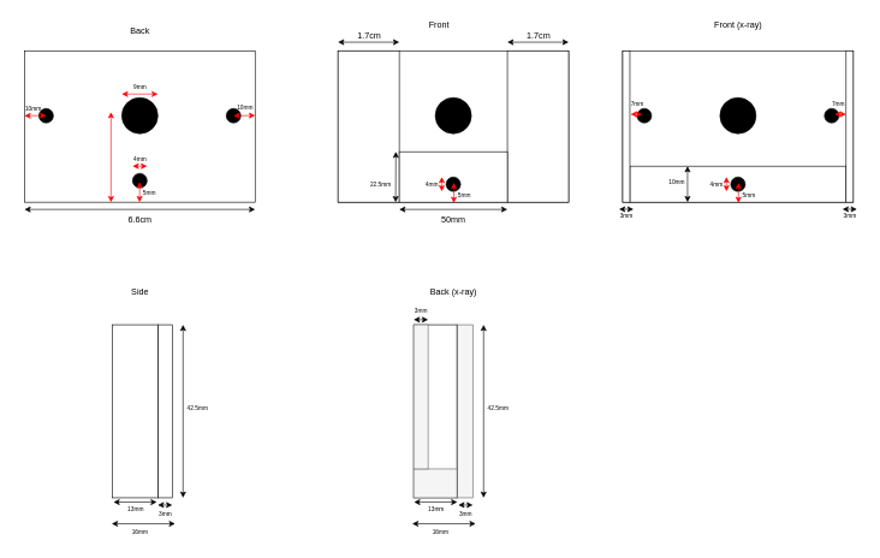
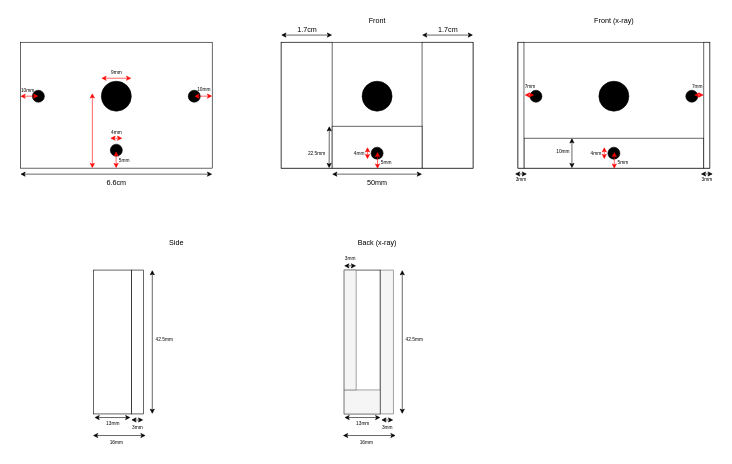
- <mxCell id="5" value="Front" style="text;html=1;align=center;verticalAlign=middle;resizable=0;points=[];autosize=1;strokeColor=none;fillColor=none;" vertex="1" parent="1"><mxGeometry x="583" y="20" width="50" height="30" as="geometry" /></mxCell>
+ <mxCell id="5" value="Front" style="text;html=1;align=center;verticalAlign=middle;resizable=0;points=[];autosize=1;strokeColor=none;fillColor=none;" vertex="1" parent="1"><mxGeometry x="603" y="20" width="50" height="30" as="geometry" /></mxCell>
- <mxCell id="4" value="Back" style="text;html=1;align=center;verticalAlign=middle;resizable=0;points=[];autosize=1;strokeColor=none;fillColor=none;" vertex="1" parent="1"><mxGeometry x="168" y="28" width="50" height="30" as="geometry" /></mxCell>
- <mxCell id="6" value="Side" style="text;html=1;align=center;verticalAlign=middle;resizable=0;points=[];autosize=1;strokeColor=none;fillColor=none;" vertex="1" parent="1"><mxGeometry x="168" y="390" width="50" height="30" as="geometry" /></mxCell>
+ <mxCell id="6" value="Side" style="text;html=1;align=center;verticalAlign=middle;resizable=0;points=[];autosize=1;strokeColor=none;fillColor=none;" vertex="1" parent="1"><mxGeometry x="268" y="390" width="50" height="30" as="geometry" /></mxCell>
